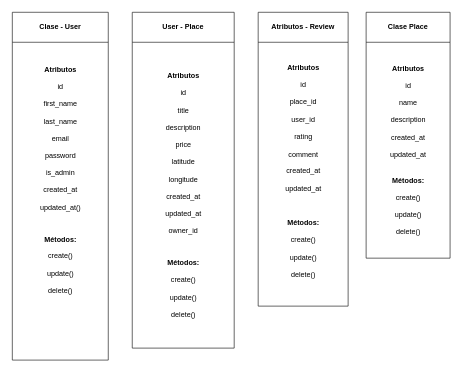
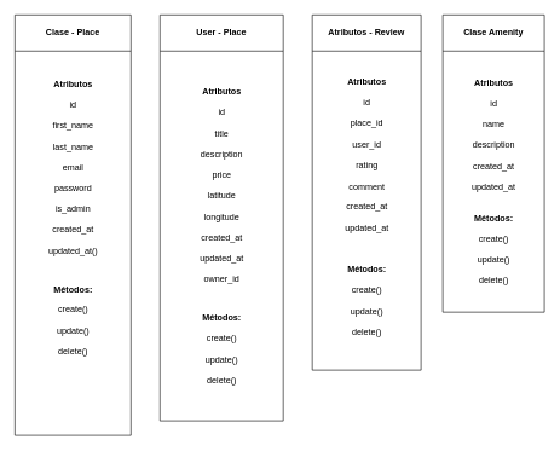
- <mxCell id="2" value="Clase - User" style="swimlane;whiteSpace=wrap;html=1;startSize=50;" parent="1" vertex="1"><mxGeometry x="20" y="20" width="160" height="580" as="geometry"><mxRectangle x="320" y="200" width="110" height="30" as="alternateBounds" /></mxGeometry></mxCell>
+ <mxCell id="2" value="Clase - Place" style="swimlane;whiteSpace=wrap;html=1;startSize=50;" parent="1" vertex="1"><mxGeometry x="20" y="20" width="160" height="580" as="geometry"><mxRectangle x="320" y="200" width="110" height="30" as="alternateBounds" /></mxGeometry></mxCell>
- <mxCell id="8" value="Clase Place" style="swimlane;whiteSpace=wrap;html=1;startSize=50;" parent="1" vertex="1"><mxGeometry x="610" y="20" width="140" height="410" as="geometry" /></mxCell>
+ <mxCell id="8" value="Clase Amenity" style="swimlane;whiteSpace=wrap;html=1;startSize=50;" parent="1" vertex="1"><mxGeometry x="610" y="20" width="140" height="410" as="geometry" /></mxCell>
